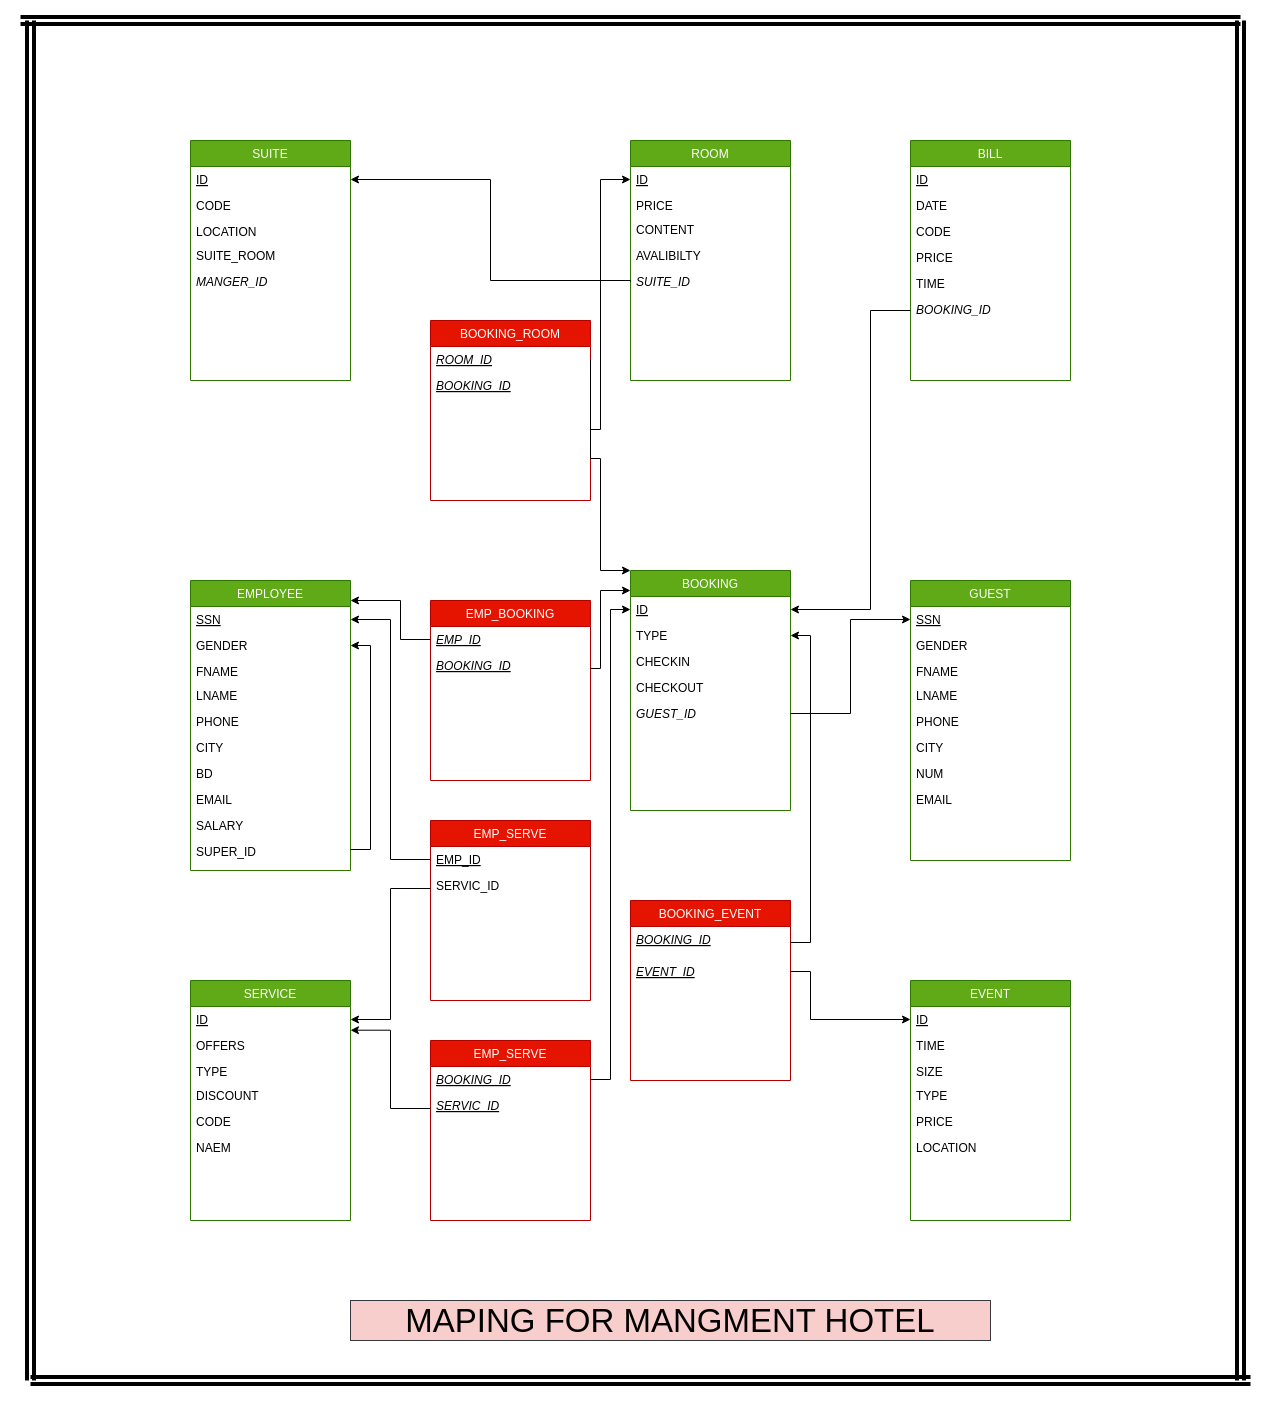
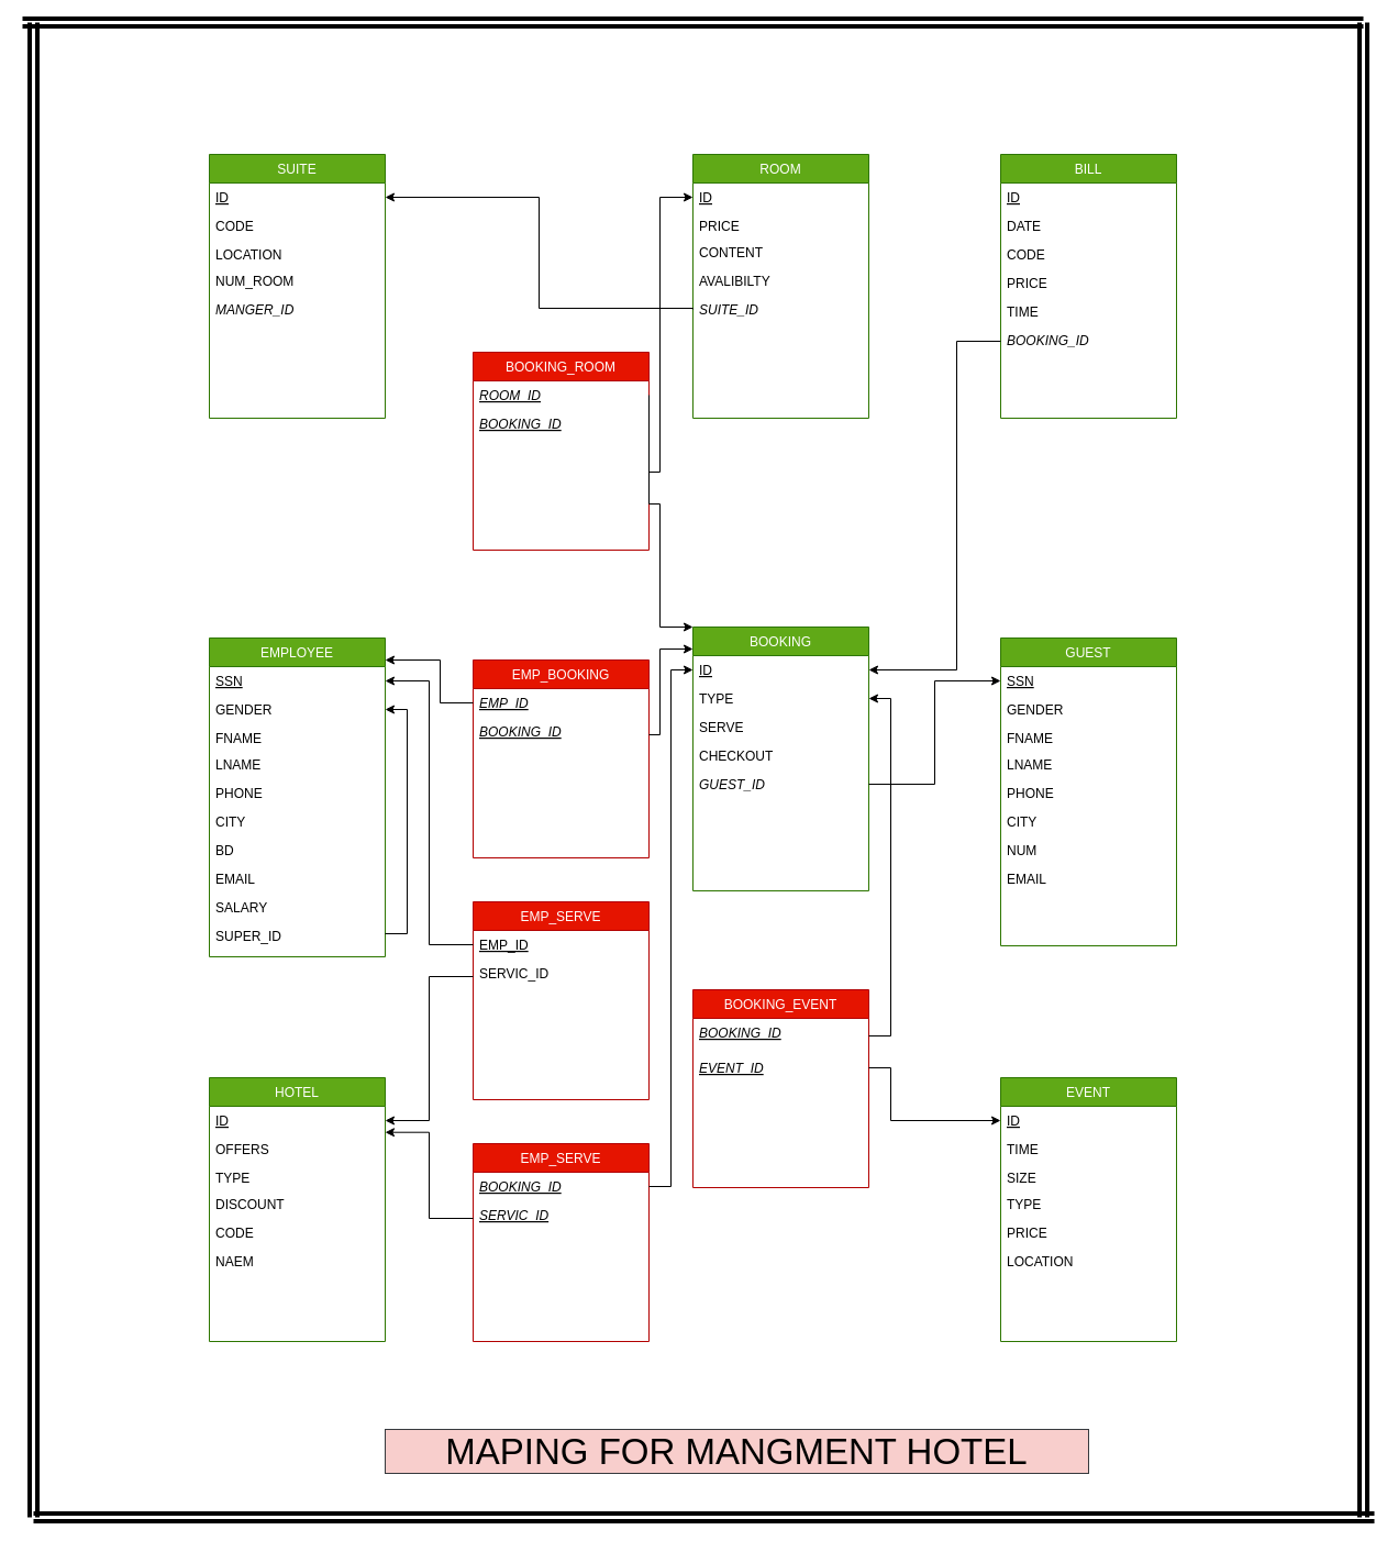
- <mxCell id="54" value="SUITE_ROOM" style="text;align=left;verticalAlign=top;spacingLeft=4;spacingRight=4;overflow=hidden;rotatable=0;points=[[0,0.5],[1,0.5]];portConstraint=eastwest;fontStyle=0" vertex="1" parent="50"><mxGeometry y="102" width="160" height="26" as="geometry" /></mxCell>
+ <mxCell id="54" value="NUM_ROOM" style="text;align=left;verticalAlign=top;spacingLeft=4;spacingRight=4;overflow=hidden;rotatable=0;points=[[0,0.5],[1,0.5]];portConstraint=eastwest;fontStyle=0" vertex="1" parent="50"><mxGeometry y="102" width="160" height="26" as="geometry" /></mxCell>
- <mxCell id="40" value="CHECKIN" style="text;align=left;verticalAlign=top;spacingLeft=4;spacingRight=4;overflow=hidden;rotatable=0;points=[[0,0.5],[1,0.5]];portConstraint=eastwest;fontStyle=0" vertex="1" parent="37"><mxGeometry y="78" width="160" height="26" as="geometry" /></mxCell>
+ <mxCell id="40" value="SERVE" style="text;align=left;verticalAlign=top;spacingLeft=4;spacingRight=4;overflow=hidden;rotatable=0;points=[[0,0.5],[1,0.5]];portConstraint=eastwest;fontStyle=0" vertex="1" parent="37"><mxGeometry y="78" width="160" height="26" as="geometry" /></mxCell>
- <mxCell id="43" value="SERVICE" style="swimlane;fontStyle=0;align=center;verticalAlign=top;childLayout=stackLayout;horizontal=1;startSize=26;horizontalStack=0;resizeParent=1;resizeLast=0;collapsible=1;marginBottom=0;rounded=0;shadow=0;strokeWidth=1;fillColor=#60a917;fontColor=#ffffff;strokeColor=#2D7600;" vertex="1" parent="1"><mxGeometry x="190" y="980" width="160" height="240" as="geometry"><mxRectangle x="550" y="140" width="160" height="26" as="alternateBounds" /></mxGeometry></mxCell>
+ <mxCell id="43" value="HOTEL" style="swimlane;fontStyle=0;align=center;verticalAlign=top;childLayout=stackLayout;horizontal=1;startSize=26;horizontalStack=0;resizeParent=1;resizeLast=0;collapsible=1;marginBottom=0;rounded=0;shadow=0;strokeWidth=1;fillColor=#60a917;fontColor=#ffffff;strokeColor=#2D7600;" vertex="1" parent="1"><mxGeometry x="190" y="980" width="160" height="240" as="geometry"><mxRectangle x="550" y="140" width="160" height="26" as="alternateBounds" /></mxGeometry></mxCell>
